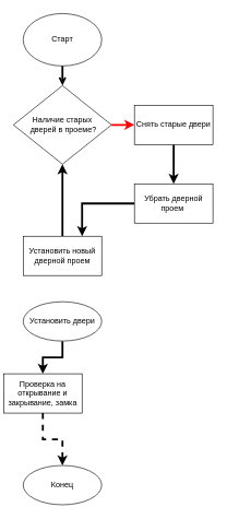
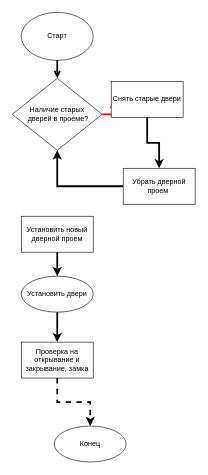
- <mxCell id="9" value="Снять старые двери" style="whiteSpace=wrap;html=1;" vertex="1" parent="1"><mxGeometry x="205" y="160" width="120" height="60" as="geometry" /></mxCell>
+ <mxCell id="9" value="Снять старые двери" style="whiteSpace=wrap;html=1;" vertex="1" parent="1"><mxGeometry x="185" y="135" width="120" height="60" as="geometry" /></mxCell>
- <mxCell id="10" style="edgeStyle=orthogonalEdgeStyle;rounded=0;orthogonalLoop=1;jettySize=auto;html=1;strokeColor=#000000;strokeWidth=3;entryX=0.75;entryY=0;entryDx=0;entryDy=0;" edge="1" parent="1" source="11" target="7"><mxGeometry relative="1" as="geometry" /></mxCell>
+ <mxCell id="10" style="edgeStyle=orthogonalEdgeStyle;rounded=0;orthogonalLoop=1;jettySize=auto;html=1;strokeColor=#000000;strokeWidth=3;" edge="1" parent="1" source="11" target="5"><mxGeometry relative="1" as="geometry" /></mxCell>
- <mxCell id="6" value="" style="edgeStyle=orthogonalEdgeStyle;rounded=0;orthogonalLoop=1;jettySize=auto;html=1;strokeColor=#000000;strokeWidth=3;" edge="1" parent="1" source="7" target="5"><mxGeometry relative="1" as="geometry" /></mxCell>
+ <mxCell id="6" value="" style="edgeStyle=orthogonalEdgeStyle;rounded=0;orthogonalLoop=1;jettySize=auto;html=1;strokeColor=#000000;strokeWidth=3;" edge="1" parent="1" source="7" target="13"><mxGeometry relative="1" as="geometry" /></mxCell>
- <mxCell id="15" value="Проверка на открывание и закрывание, замка" style="whiteSpace=wrap;html=1;" vertex="1" parent="1"><mxGeometry x="5" y="570" width="120" height="60" as="geometry" /></mxCell>
+ <mxCell id="15" value="Проверка на открывание и закрывание, замка" style="whiteSpace=wrap;html=1;" vertex="1" parent="1"><mxGeometry x="35" y="570" width="120" height="60" as="geometry" /></mxCell>
- <mxCell id="16" value="Конец" style="ellipse;whiteSpace=wrap;html=1;" vertex="1" parent="1"><mxGeometry x="35" y="710" width="120" height="60" as="geometry" /></mxCell>
+ <mxCell id="16" value="Конец" style="ellipse;whiteSpace=wrap;html=1;" vertex="1" parent="1"><mxGeometry x="90" y="710" width="120" height="60" as="geometry" /></mxCell>
